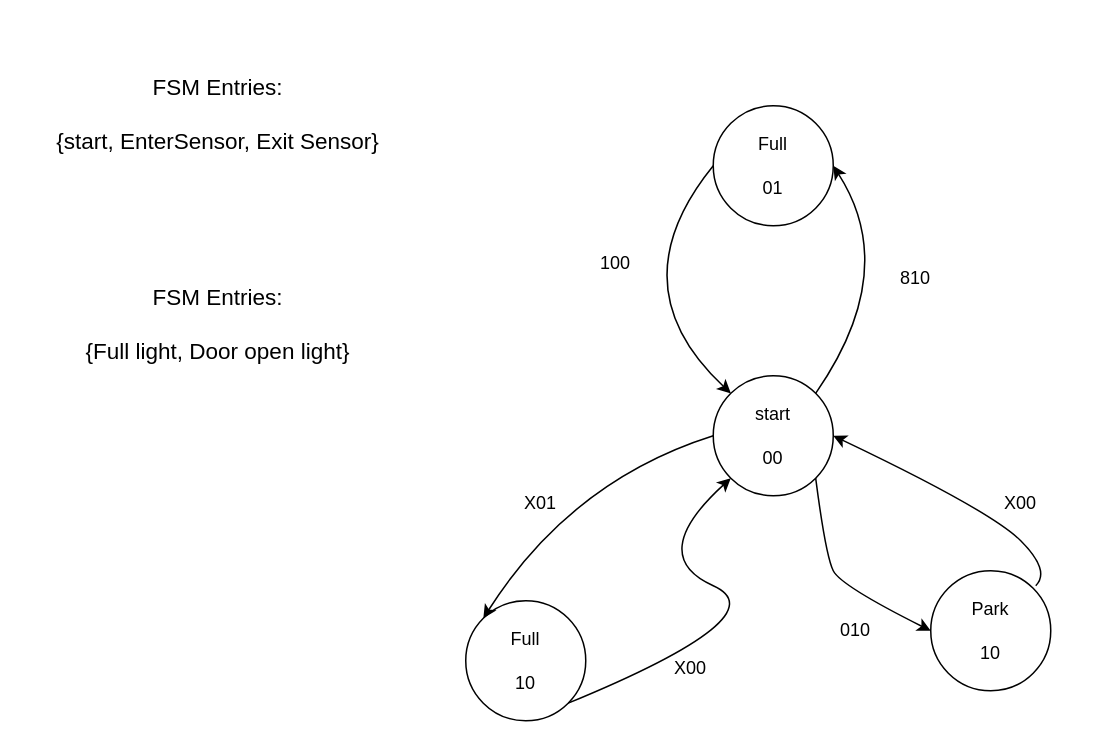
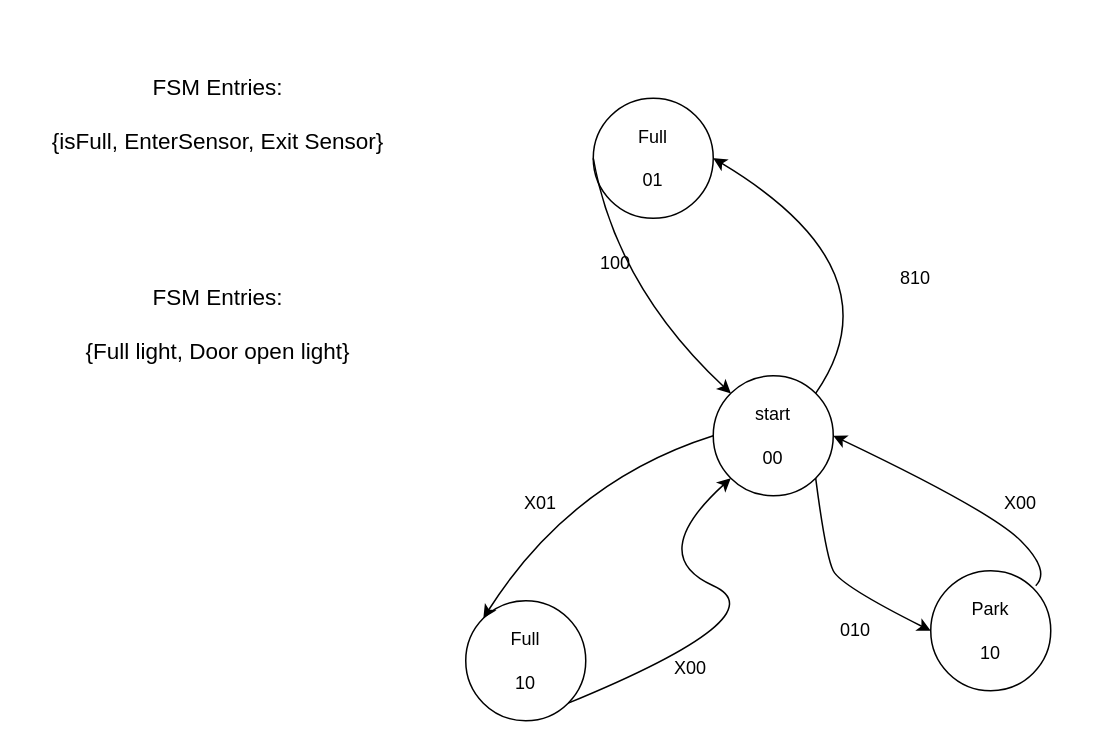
- <mxCell id="18" value="&lt;font style=&quot;font-size: 15px;&quot;&gt;FSM Entries:&lt;br&gt;&lt;br&gt;{start, EnterSensor, Exit Sensor}&lt;/font&gt;" style="text;html=1;strokeColor=none;fillColor=none;align=center;verticalAlign=middle;whiteSpace=wrap;rounded=0;" vertex="1" parent="1"><mxGeometry x="20" y="20" width="250" height="110" as="geometry" /></mxCell>
+ <mxCell id="18" value="&lt;font style=&quot;font-size: 15px;&quot;&gt;FSM Entries:&lt;br&gt;&lt;br&gt;{isFull, EnterSensor, Exit Sensor}&lt;/font&gt;" style="text;html=1;strokeColor=none;fillColor=none;align=center;verticalAlign=middle;whiteSpace=wrap;rounded=0;" vertex="1" parent="1"><mxGeometry x="20" y="20" width="250" height="110" as="geometry" /></mxCell>
- <mxCell id="5" value="Full&lt;br&gt;&lt;br&gt;01" style="ellipse;whiteSpace=wrap;html=1;" vertex="1" parent="1"><mxGeometry x="475" y="70" width="80" height="80" as="geometry" /></mxCell>
+ <mxCell id="5" value="Full&lt;br&gt;&lt;br&gt;01" style="ellipse;whiteSpace=wrap;html=1;" vertex="1" parent="1"><mxGeometry x="395" y="65" width="80" height="80" as="geometry" /></mxCell>
